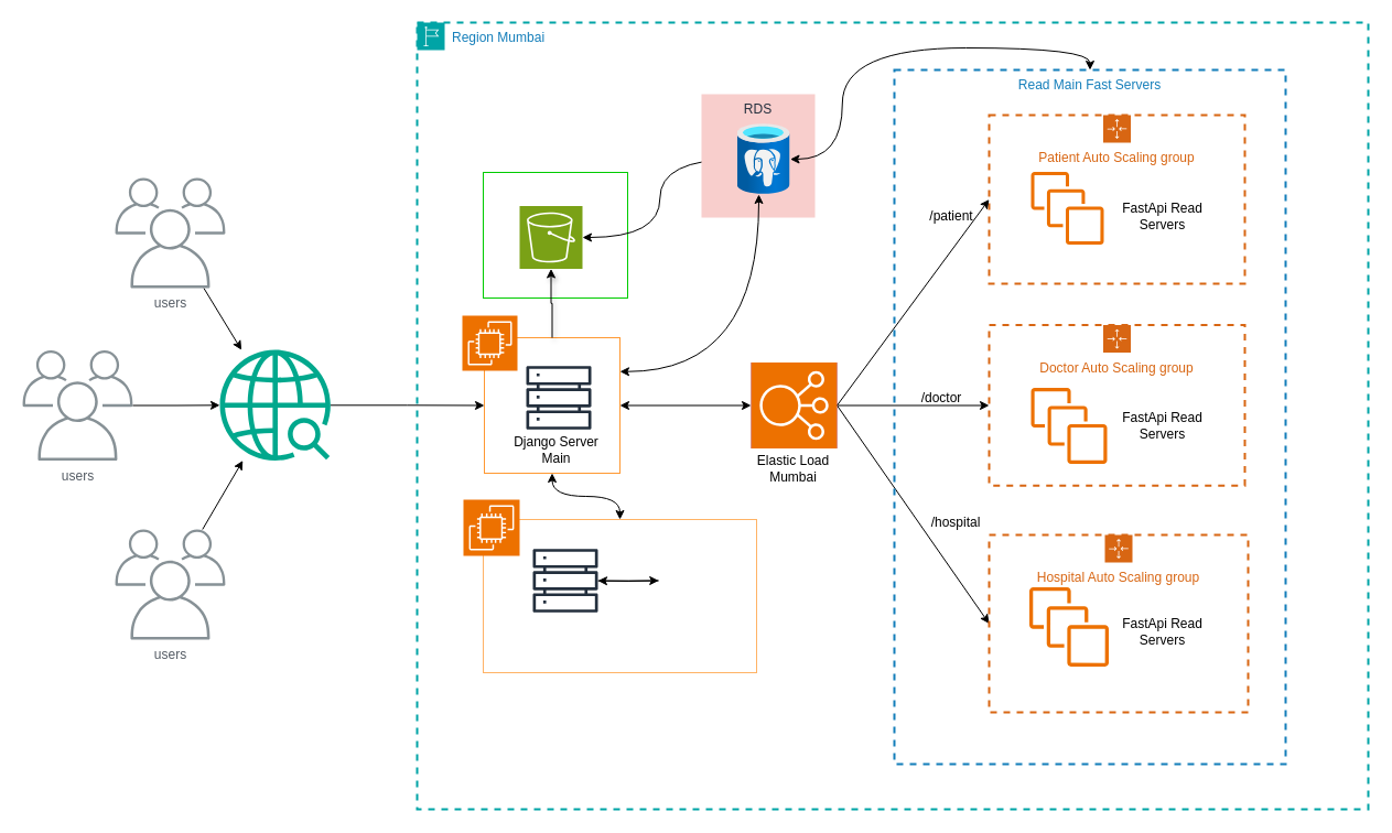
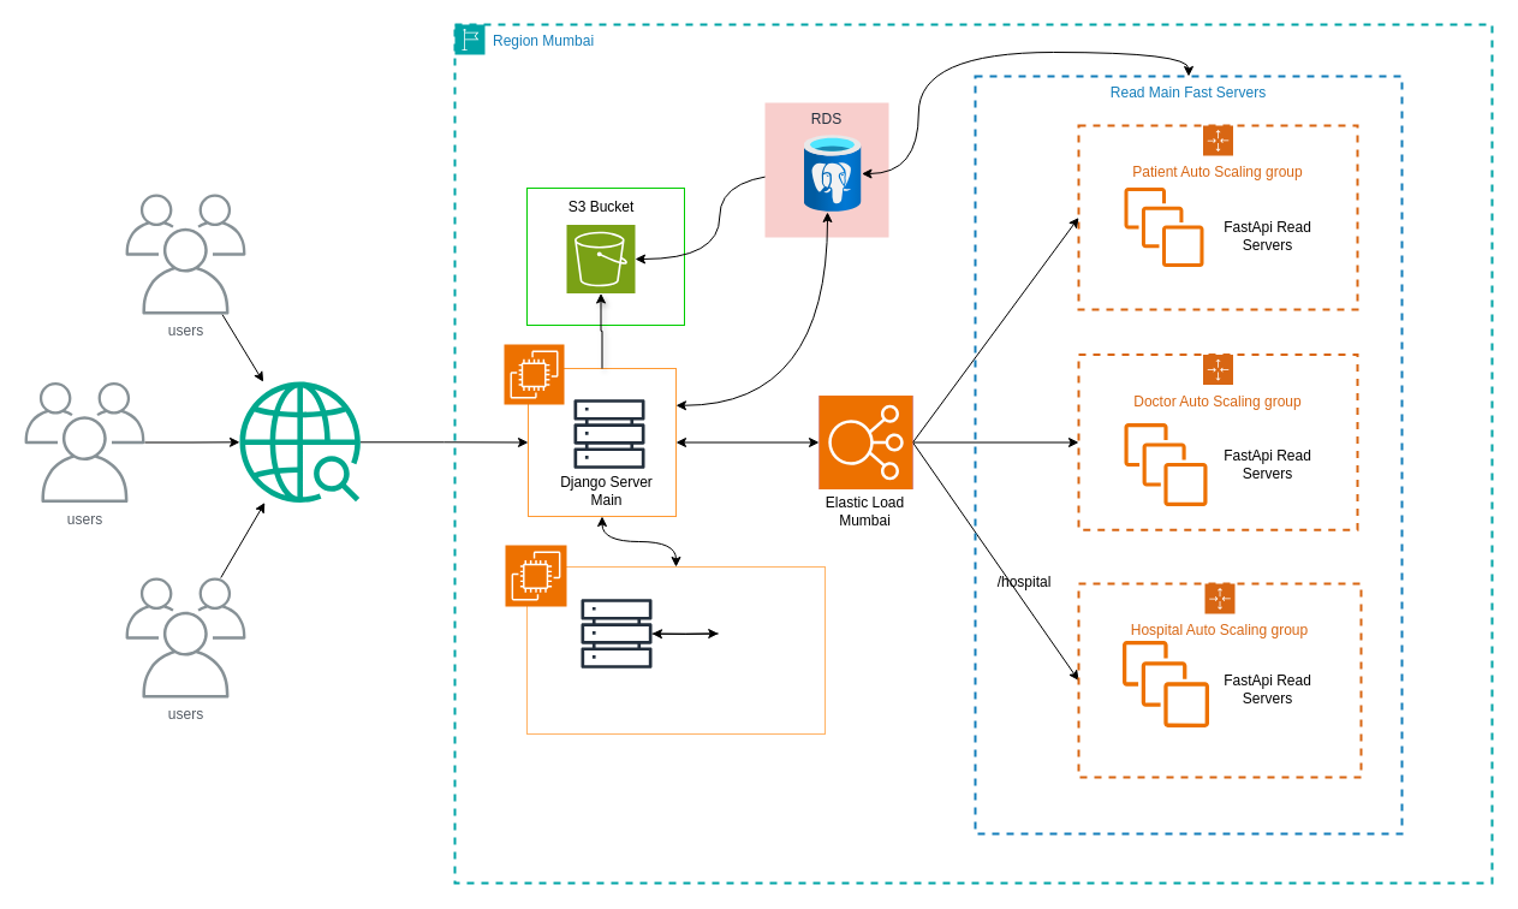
+ <mxCell id="13" value="S3 Bucket" style="text;html=1;align=center;verticalAlign=middle;whiteSpace=wrap;rounded=0;" vertex="1" parent="1"><mxGeometry x="469.5" y="156.5" width="60" height="30" as="geometry" /></mxCell>
- <mxCell id="30" value="/patient" style="text;html=1;align=center;verticalAlign=middle;whiteSpace=wrap;rounded=0;" vertex="1" parent="28"><mxGeometry x="455" y="161" width="60" height="30" as="geometry" /></mxCell>
- <mxCell id="25" value="/doctor" style="text;html=1;align=center;verticalAlign=middle;whiteSpace=wrap;rounded=0;" vertex="1" parent="1"><mxGeometry x="824" y="345.5" width="60" height="30" as="geometry" /></mxCell>
- <mxCell id="26" value="/hospital" style="text;html=1;align=center;verticalAlign=middle;whiteSpace=wrap;rounded=0;" vertex="1" parent="1"><mxGeometry x="837" y="459" width="60" height="30" as="geometry" /></mxCell>
+ <mxCell id="26" value="/hospital" style="text;html=1;align=center;verticalAlign=middle;whiteSpace=wrap;rounded=0;" vertex="1" parent="1"><mxGeometry x="822" y="469" width="60" height="30" as="geometry" /></mxCell>
